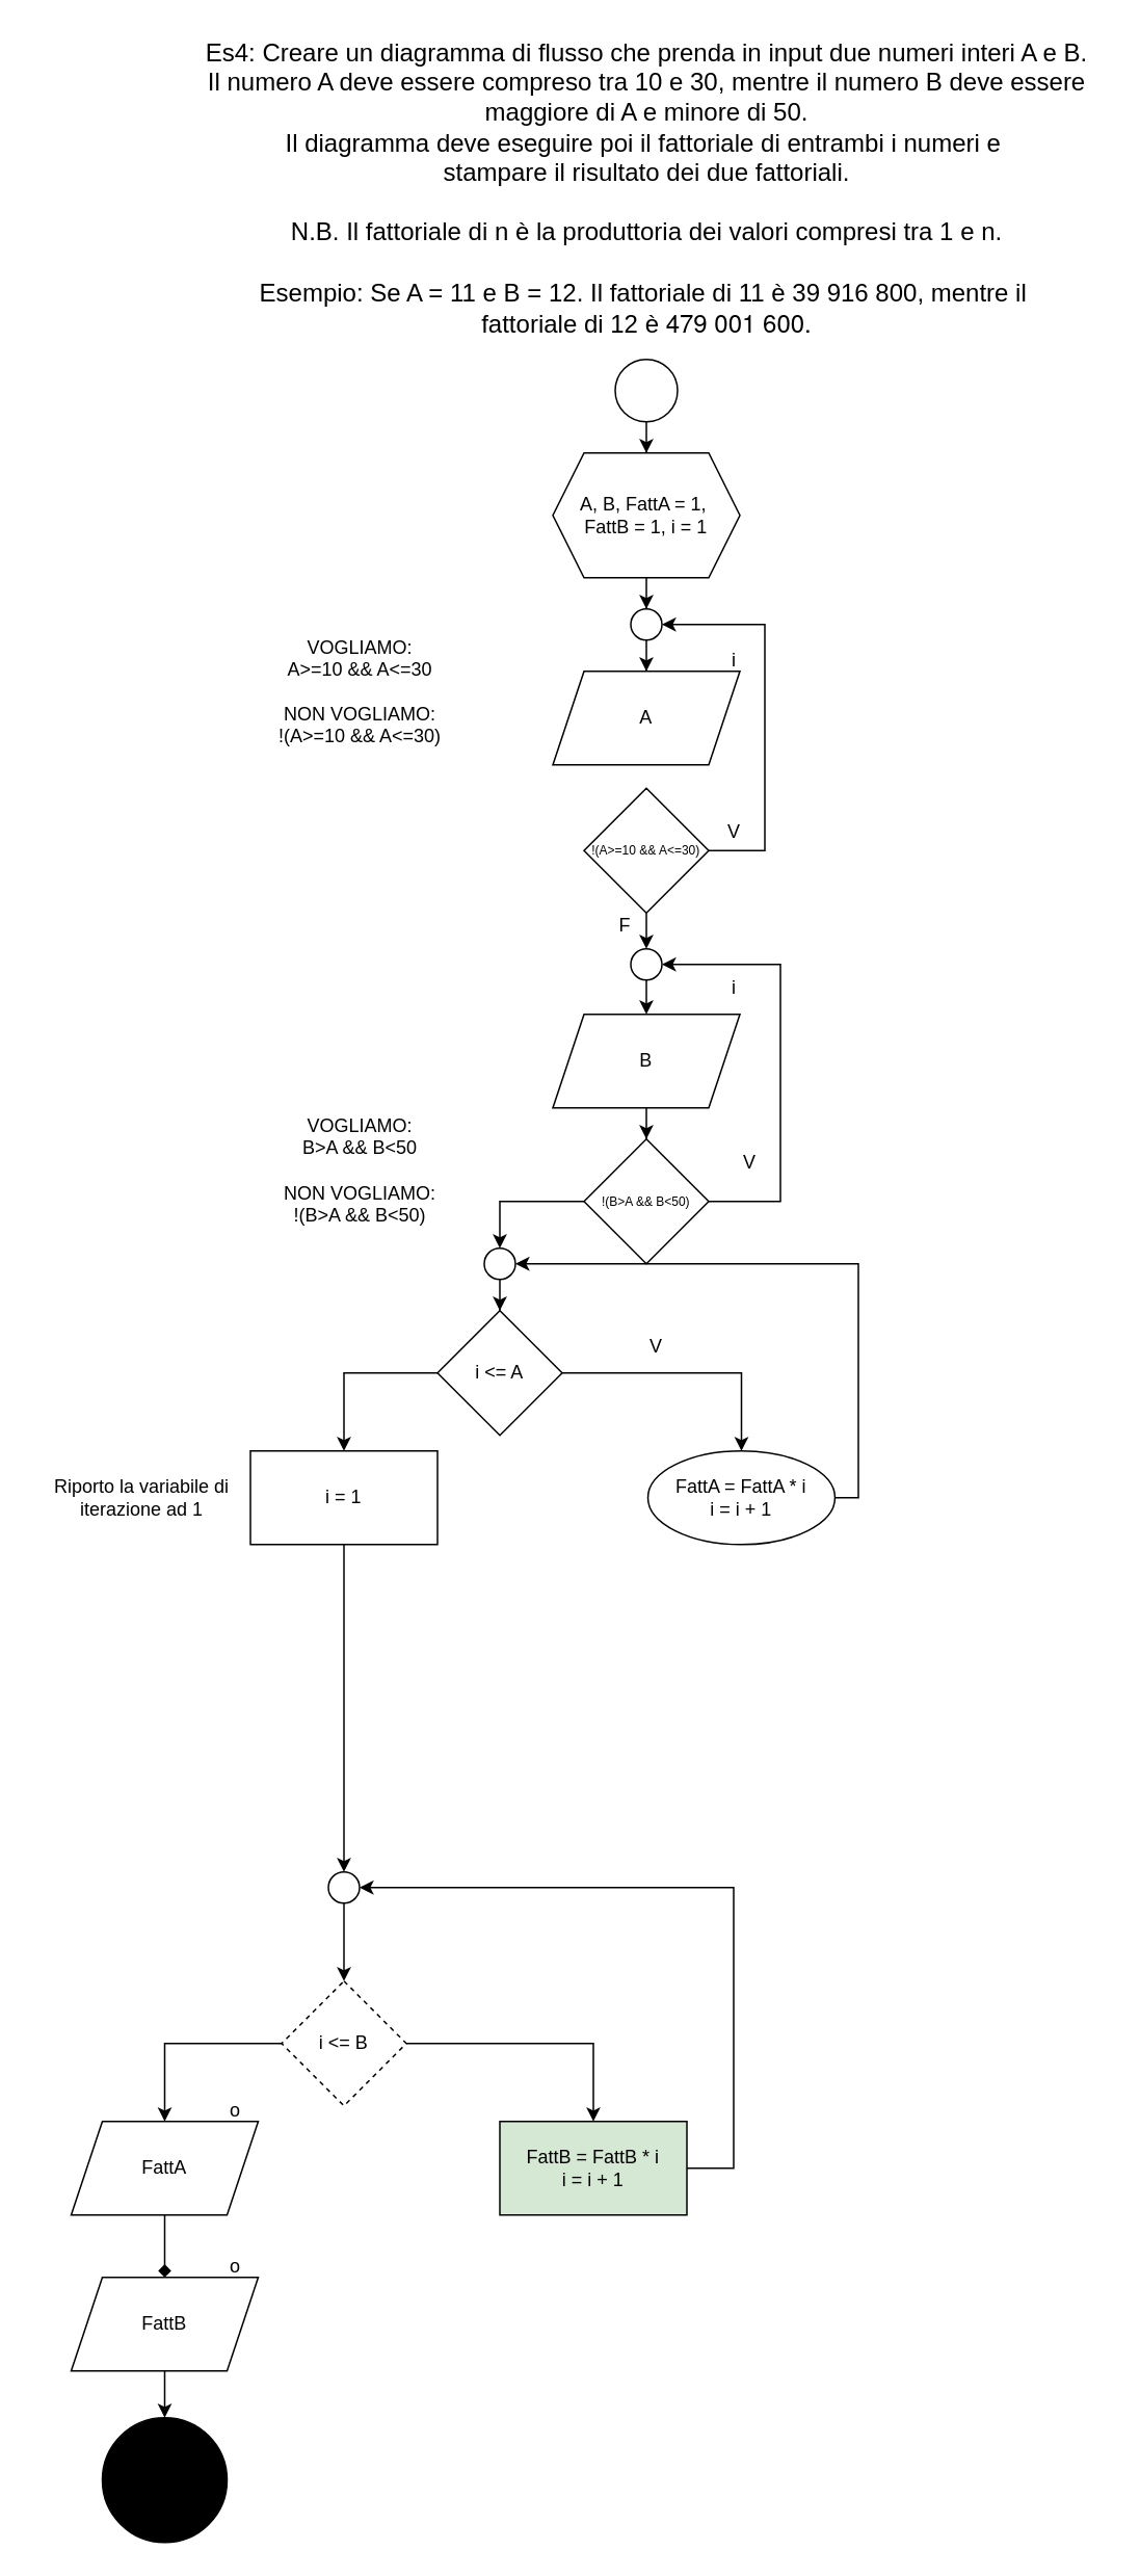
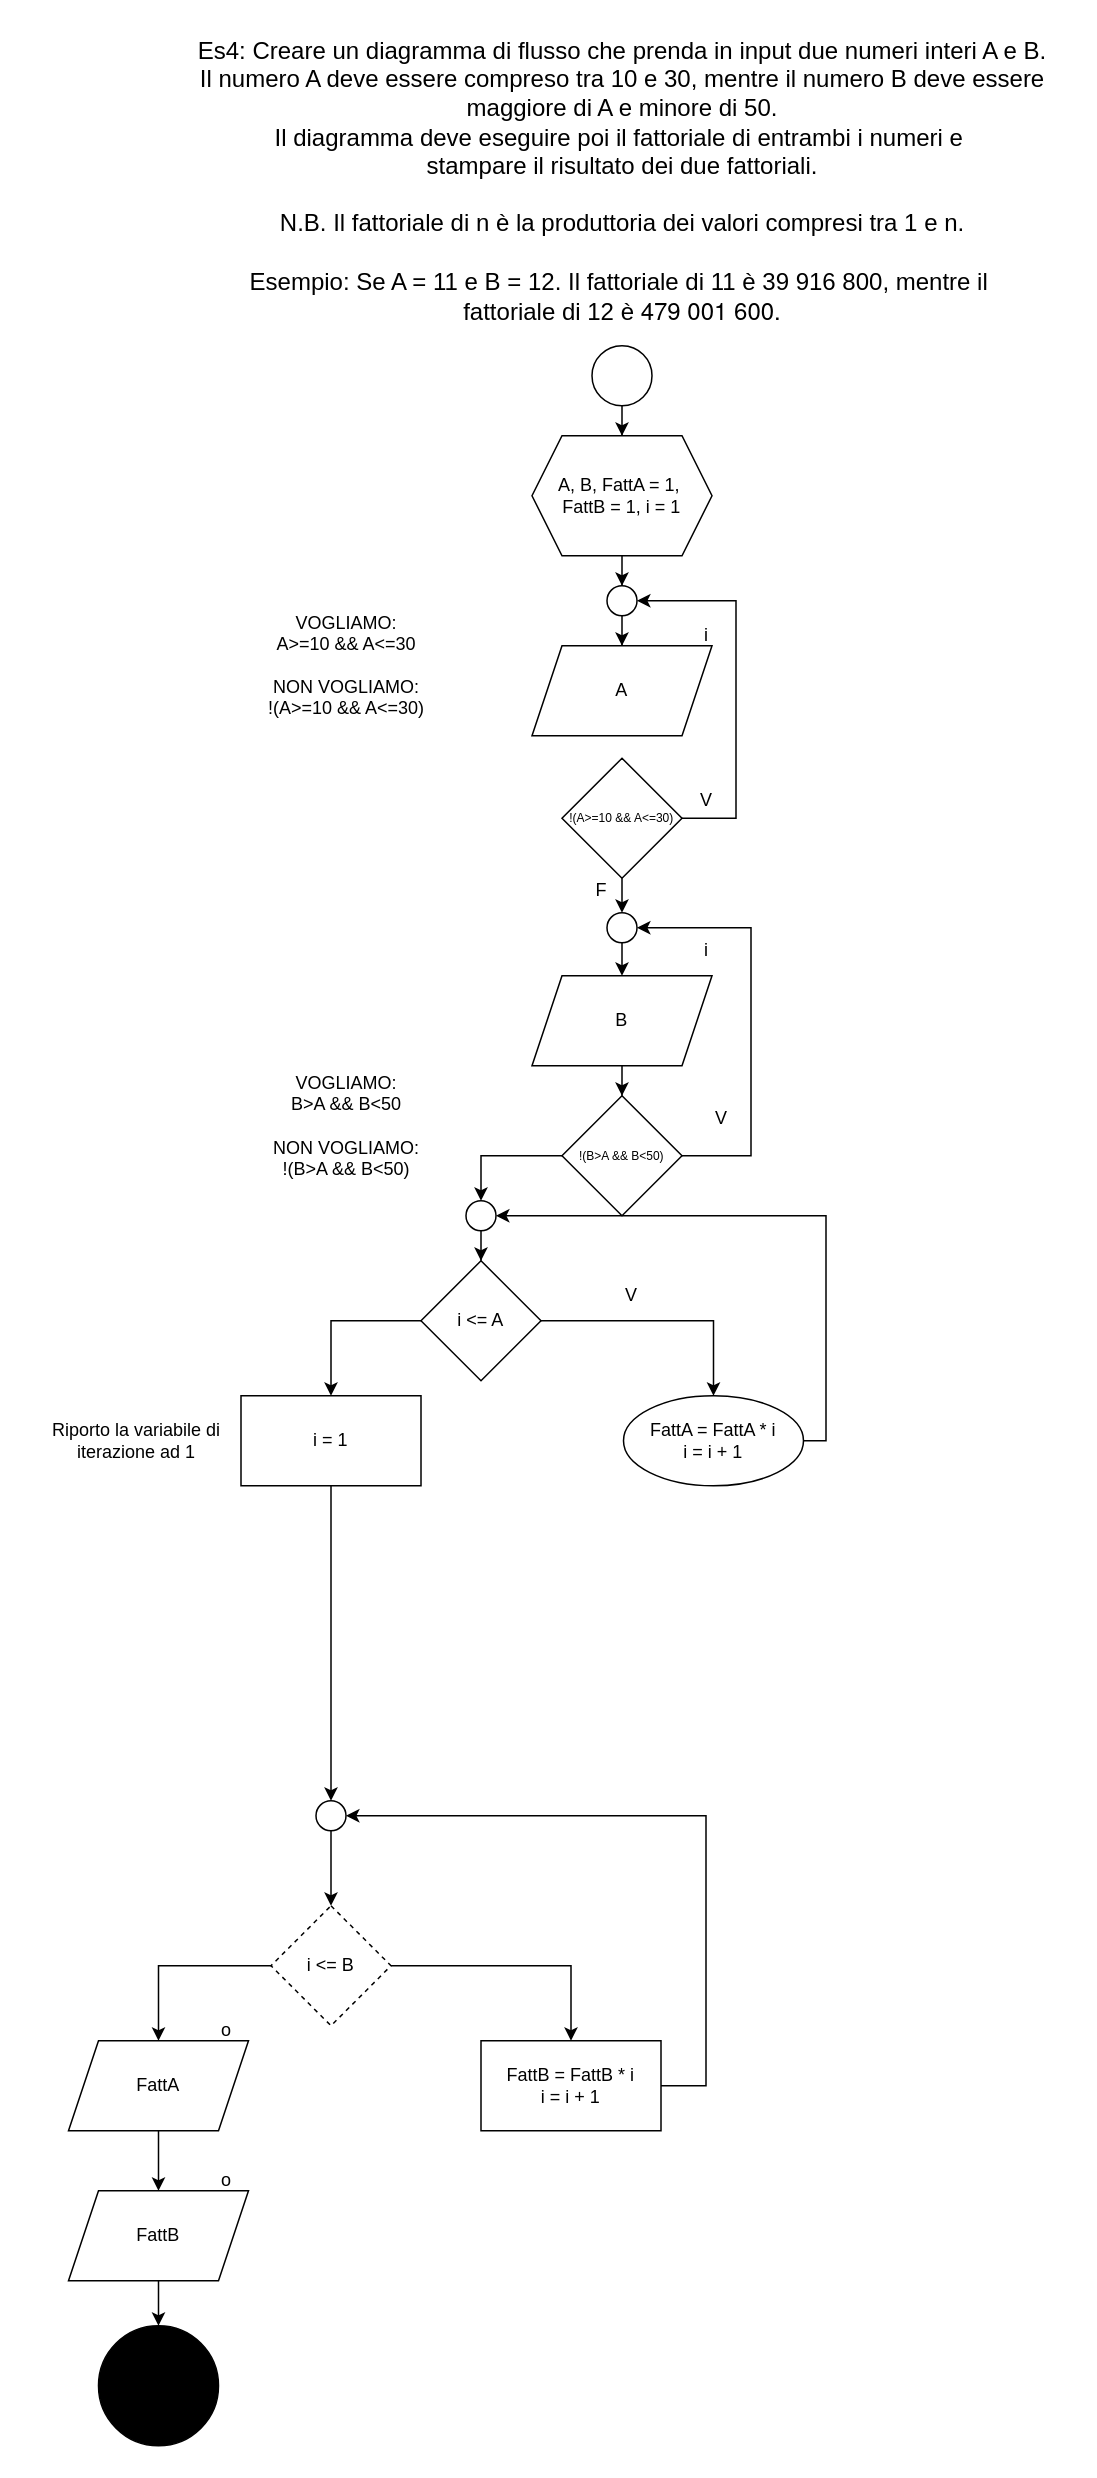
- <mxCell id="44" value="FattB = FattB * i&lt;div&gt;i = i + 1&lt;/div&gt;" style="whiteSpace=wrap;html=1;fillColor=#d5e8d4;" vertex="1" parent="1"><mxGeometry x="320" y="1360" width="120" height="60" as="geometry" /></mxCell>
+ <mxCell id="44" value="FattB = FattB * i&lt;div&gt;i = i + 1&lt;/div&gt;" style="whiteSpace=wrap;html=1;" vertex="1" parent="1"><mxGeometry x="320" y="1360" width="120" height="60" as="geometry" /></mxCell>
- <mxCell id="45" value="" style="edgeStyle=orthogonalEdgeStyle;rounded=0;orthogonalLoop=1;jettySize=auto;html=1;endArrow=diamond;" edge="1" parent="1" source="46" target="49"><mxGeometry relative="1" as="geometry" /></mxCell>
+ <mxCell id="45" value="" style="edgeStyle=orthogonalEdgeStyle;rounded=0;orthogonalLoop=1;jettySize=auto;html=1;" edge="1" parent="1" source="46" target="49"><mxGeometry relative="1" as="geometry" /></mxCell>
